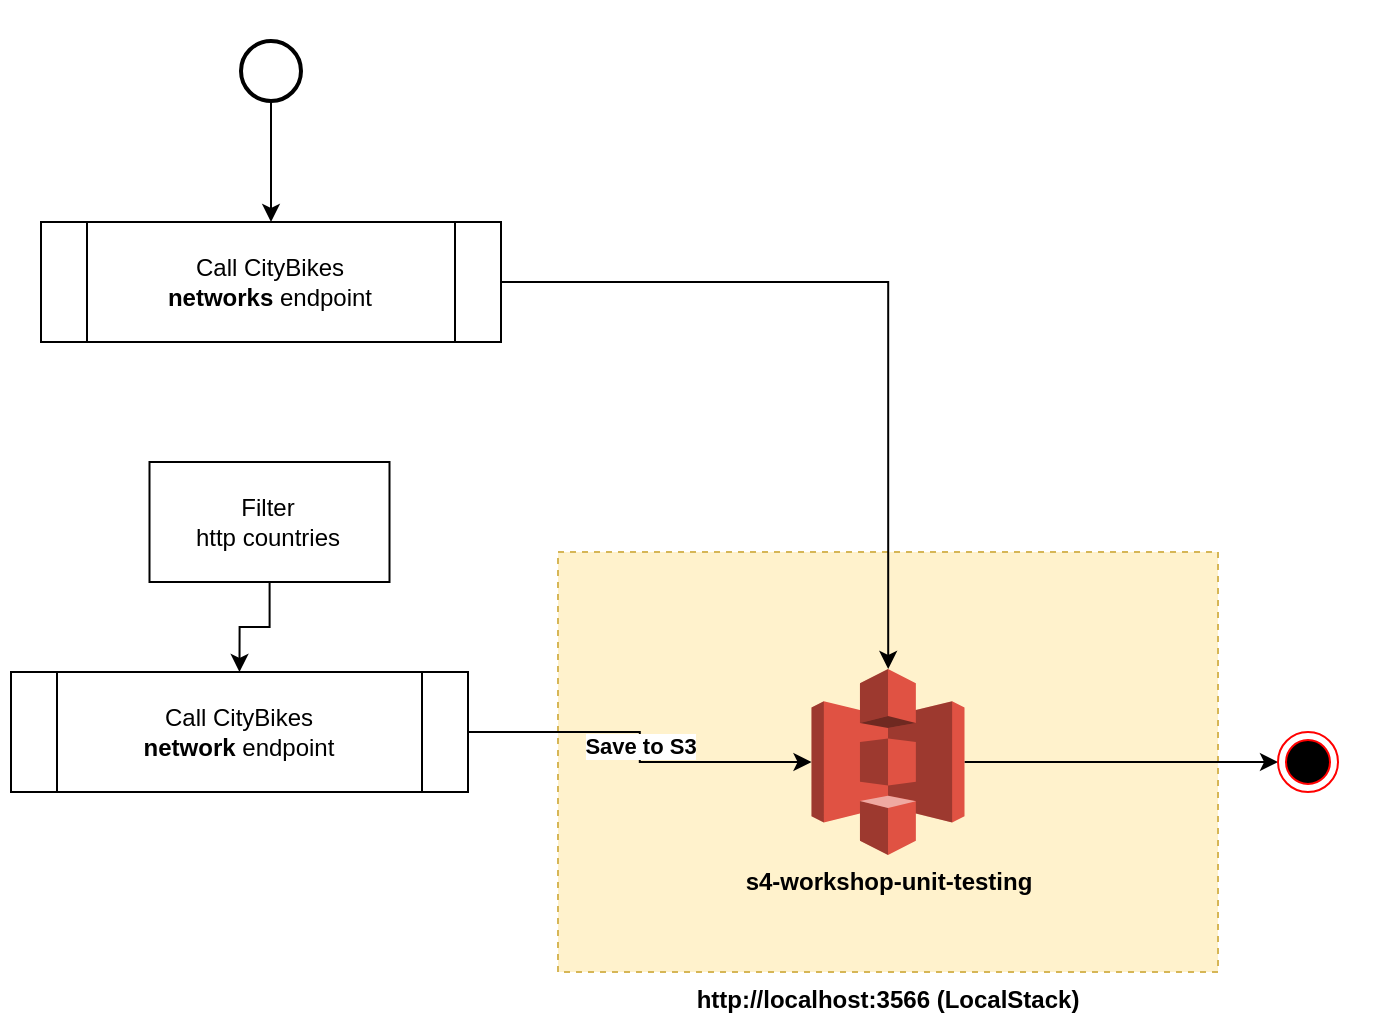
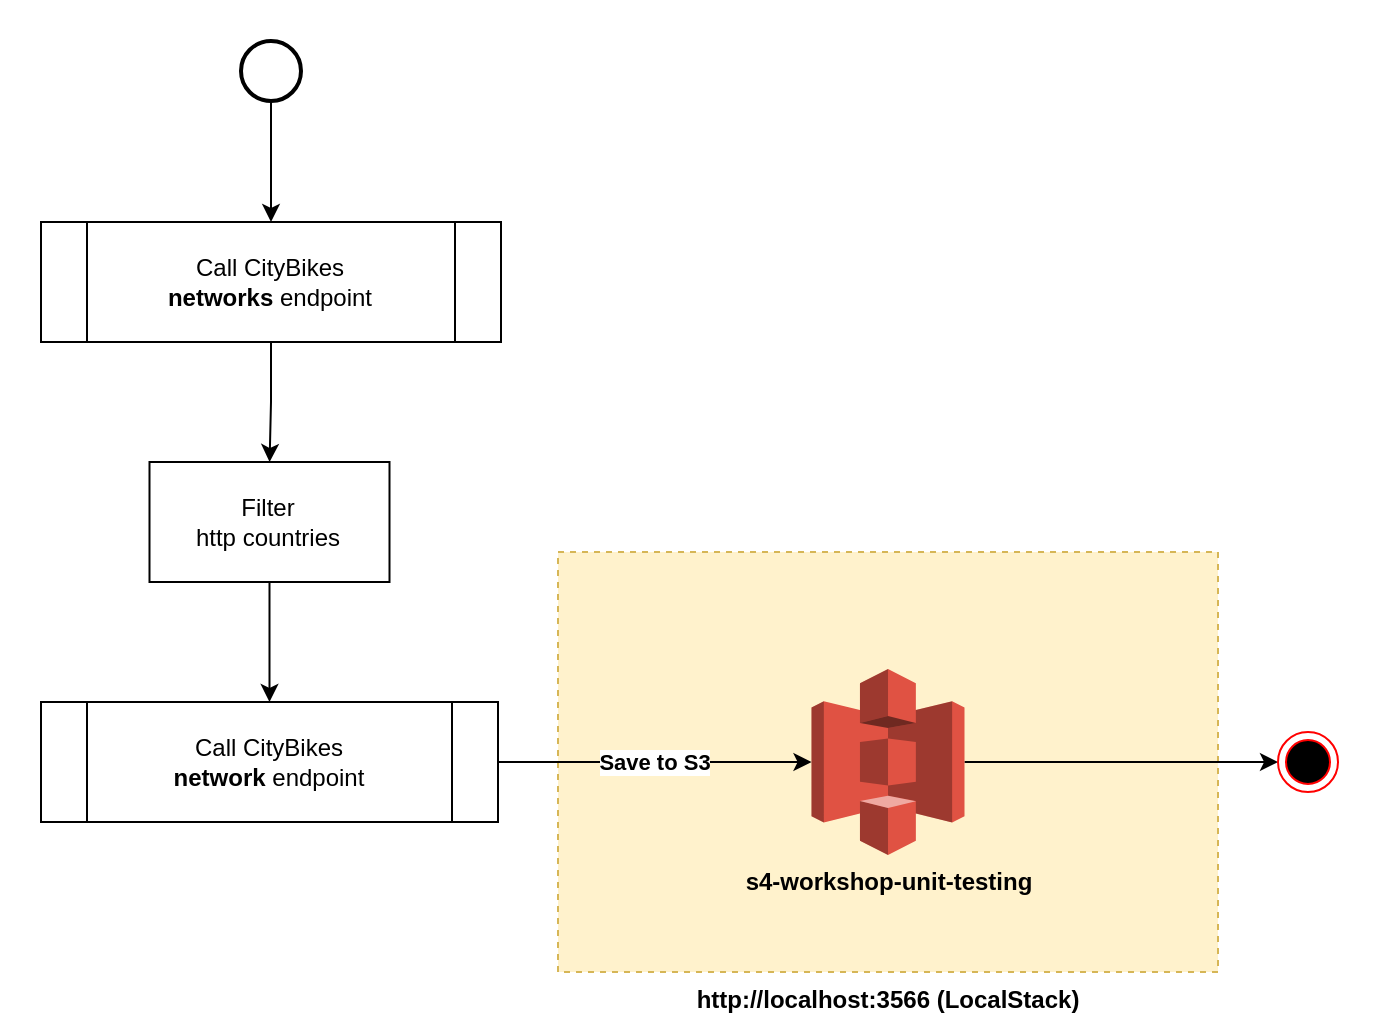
- <mxCell id="7" value="" style="edgeStyle=orthogonalEdgeStyle;rounded=0;orthogonalLoop=1;jettySize=auto;html=1;" parent="1" source="8" target="4" edge="1"><mxGeometry relative="1" as="geometry" /></mxCell>
+ <mxCell id="7" value="" style="edgeStyle=orthogonalEdgeStyle;rounded=0;orthogonalLoop=1;jettySize=auto;html=1;" parent="1" source="8" target="13" edge="1"><mxGeometry relative="1" as="geometry" /></mxCell>
- <mxCell id="11" value="Call CityBikes&lt;br&gt;&lt;b&gt;network&lt;/b&gt; endpoint" style="shape=process;whiteSpace=wrap;html=1;backgroundOutline=1;labelBackgroundColor=none;" parent="1" vertex="1"><mxGeometry x="5" y="335.5" width="228.5" height="60" as="geometry" /></mxCell>
+ <mxCell id="11" value="Call CityBikes&lt;br&gt;&lt;b&gt;network&lt;/b&gt; endpoint" style="shape=process;whiteSpace=wrap;html=1;backgroundOutline=1;labelBackgroundColor=none;" parent="1" vertex="1"><mxGeometry x="20" y="350.5" width="228.5" height="60" as="geometry" /></mxCell>
